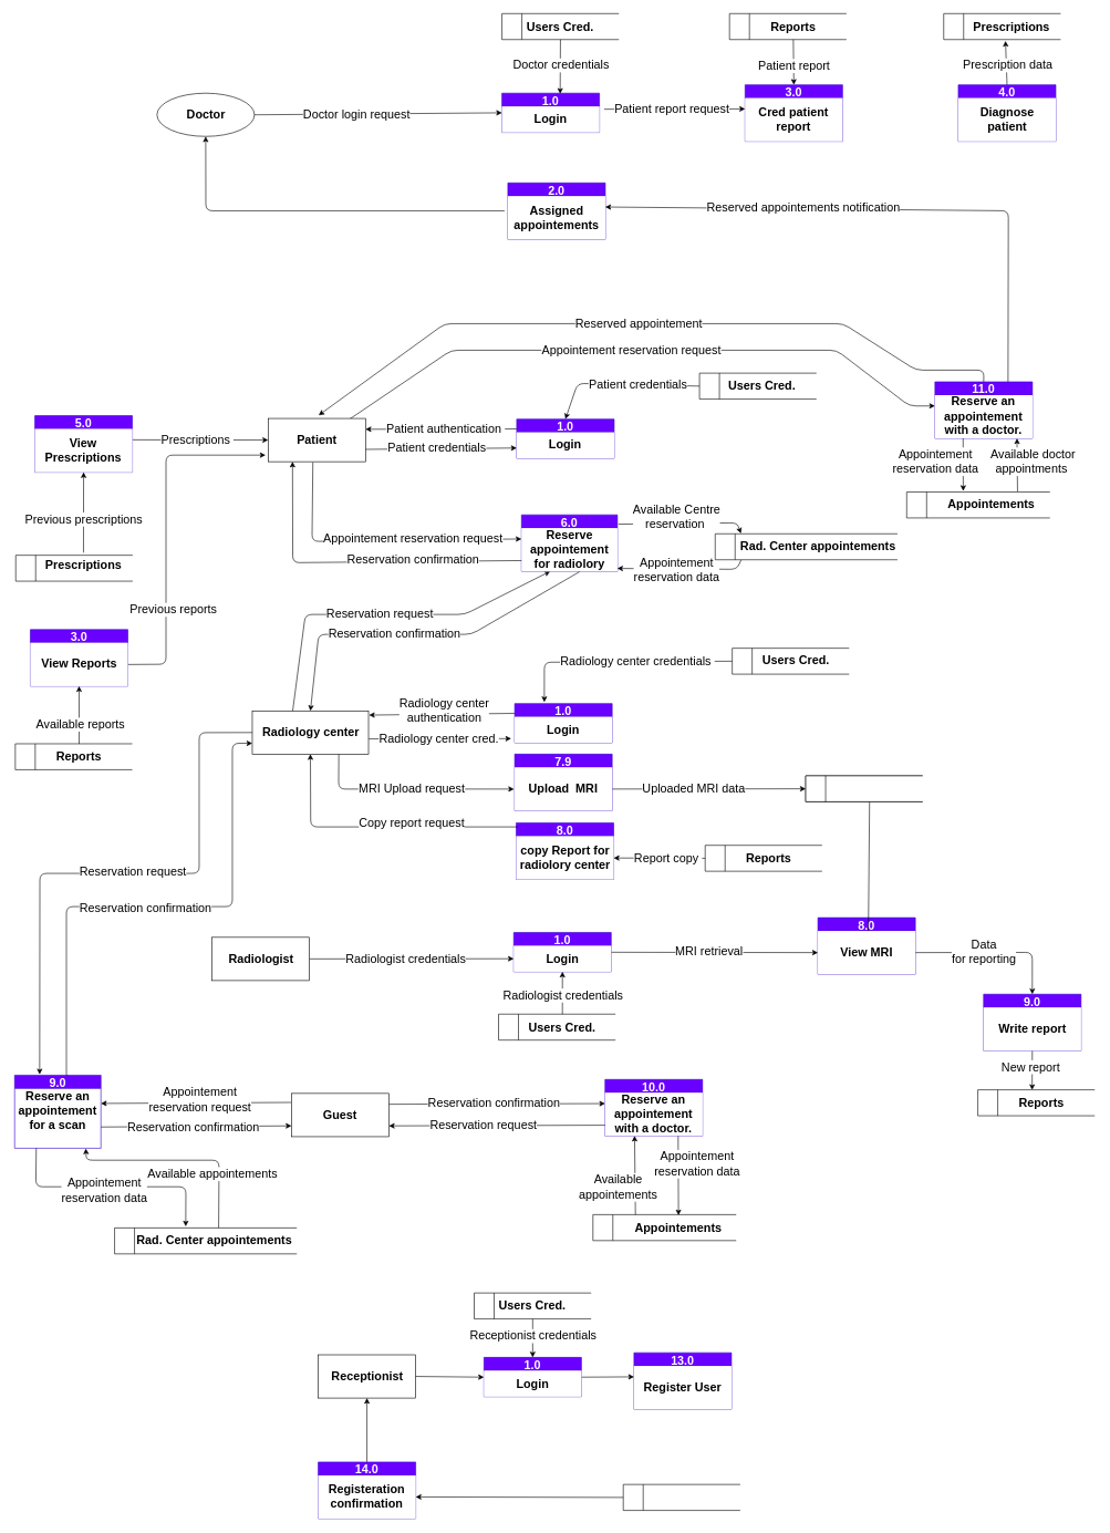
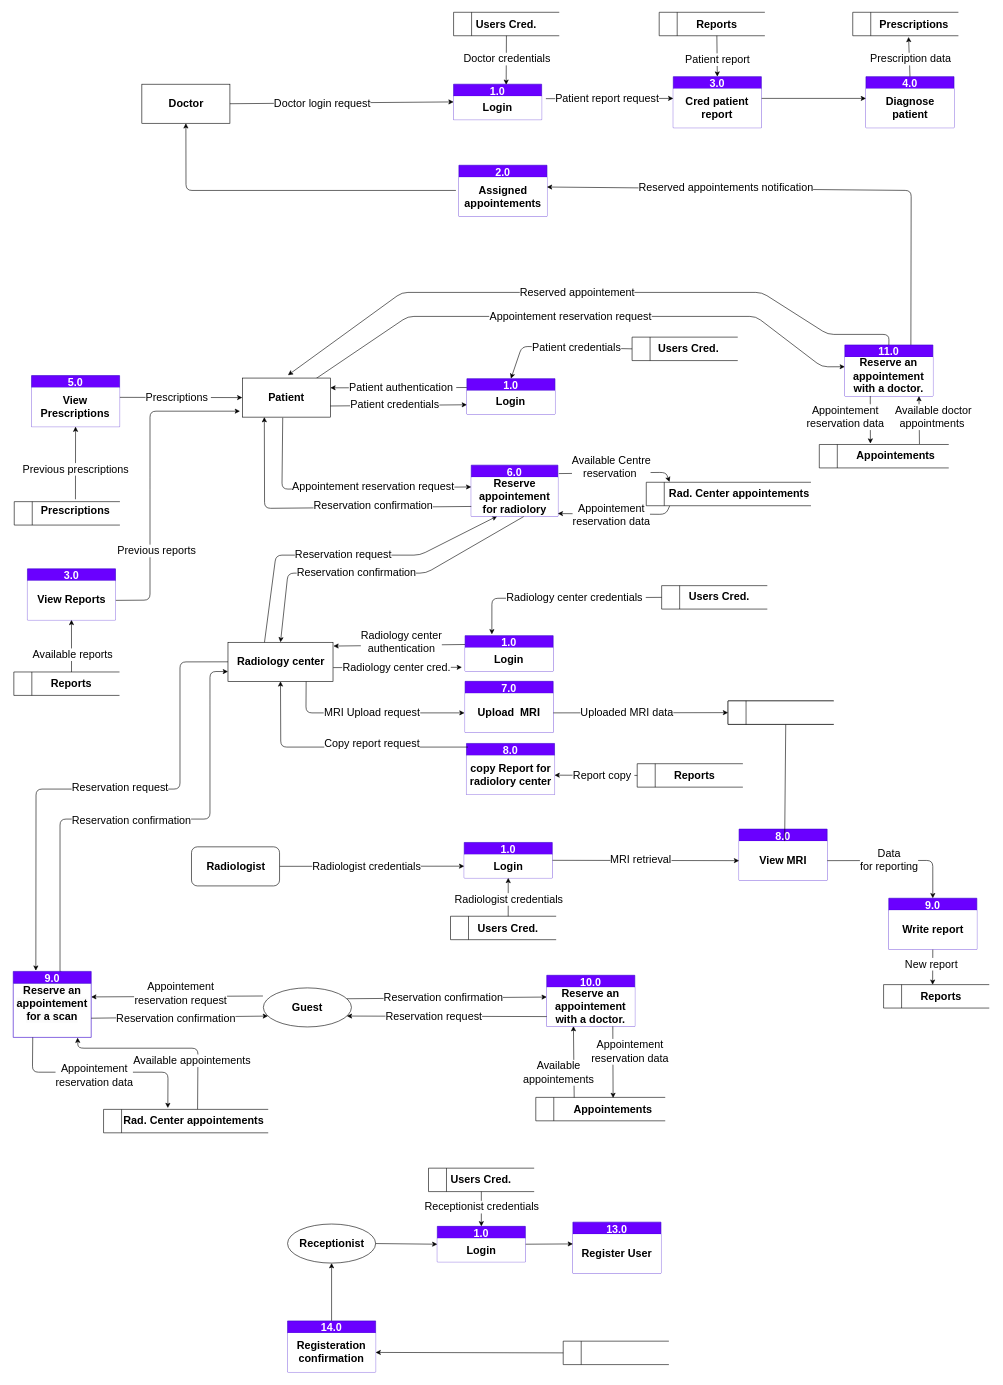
+ <mxCell id="42" style="edgeStyle=none;html=1;exitX=1;exitY=0.25;exitDx=0;exitDy=0;entryX=0;entryY=0.25;entryDx=0;entryDy=0;fontSize=18;fontStyle=1" edge="1" parent="1" source="142" target="41"><mxGeometry relative="1" as="geometry" /></mxCell>
- <mxCell id="8" value="Doctor" style="ellipse;html=1;dashed=0;whitespace=wrap;container=0;fontSize=18;fontStyle=1;" vertex="1" parent="1"><mxGeometry x="235.429" y="139.863" width="146.806" height="65.131" as="geometry" /></mxCell>
+ <mxCell id="8" value="Doctor" style="html=1;dashed=0;whitespace=wrap;container=0;fontSize=18;fontStyle=1" vertex="1" parent="1"><mxGeometry x="235.429" y="139.863" width="146.806" height="65.131" as="geometry" /></mxCell>
- <mxCell id="64" value="7.9" style="swimlane;fontStyle=1;childLayout=stackLayout;horizontal=1;startSize=20;fillColor=#6a00ff;horizontalStack=0;resizeParent=1;resizeParentMax=0;resizeLast=0;collapsible=0;marginBottom=0;swimlaneFillColor=#ffffff;fontColor=#ffffff;strokeColor=#3700CC;container=0;fontSize=18;" vertex="1" parent="1"><mxGeometry x="774.311" y="1135.415" width="146.806" height="85.131" as="geometry" /></mxCell>
+ <mxCell id="64" value="7.0" style="swimlane;fontStyle=1;childLayout=stackLayout;horizontal=1;startSize=20;fillColor=#6a00ff;horizontalStack=0;resizeParent=1;resizeParentMax=0;resizeLast=0;collapsible=0;marginBottom=0;swimlaneFillColor=#ffffff;fontColor=#ffffff;strokeColor=#3700CC;container=0;fontSize=18;" vertex="1" parent="1"><mxGeometry x="774.311" y="1135.415" width="146.806" height="85.131" as="geometry" /></mxCell>
- <mxCell id="16" value="Radiologist" style="html=1;dashed=0;whitespace=wrap;container=0;fontSize=18;fontStyle=1" vertex="1" parent="1"><mxGeometry x="318.173" y="1411.313" width="146.806" height="65.131" as="geometry" /></mxCell>
+ <mxCell id="16" value="Radiologist" style="html=1;dashed=0;whitespace=wrap;container=0;fontSize=18;fontStyle=1;rounded=1;" vertex="1" parent="1"><mxGeometry x="318.173" y="1411.313" width="146.806" height="65.131" as="geometry" /></mxCell>
- <mxCell id="26" value="Guest" style="html=1;dashed=0;whitespace=wrap;container=0;fontSize=18;fontStyle=1" vertex="1" parent="1"><mxGeometry x="438.003" y="1646.442" width="146.806" height="65.131" as="geometry" /></mxCell>
+ <mxCell id="26" value="Guest" style="ellipse;html=1;dashed=0;whitespace=wrap;container=0;fontSize=18;fontStyle=1;" vertex="1" parent="1"><mxGeometry x="438.003" y="1646.442" width="146.806" height="65.131" as="geometry" /></mxCell>
- <mxCell id="125" value="Receptionist" style="html=1;dashed=0;whitespace=wrap;container=0;fontSize=18;fontStyle=1" vertex="1" parent="1"><mxGeometry x="478.338" y="2040.122" width="146.806" height="65.131" as="geometry" /></mxCell>
+ <mxCell id="125" value="Receptionist" style="ellipse;html=1;dashed=0;whitespace=wrap;container=0;fontSize=18;fontStyle=1;" vertex="1" parent="1"><mxGeometry x="478.338" y="2040.122" width="146.806" height="65.131" as="geometry" /></mxCell>
